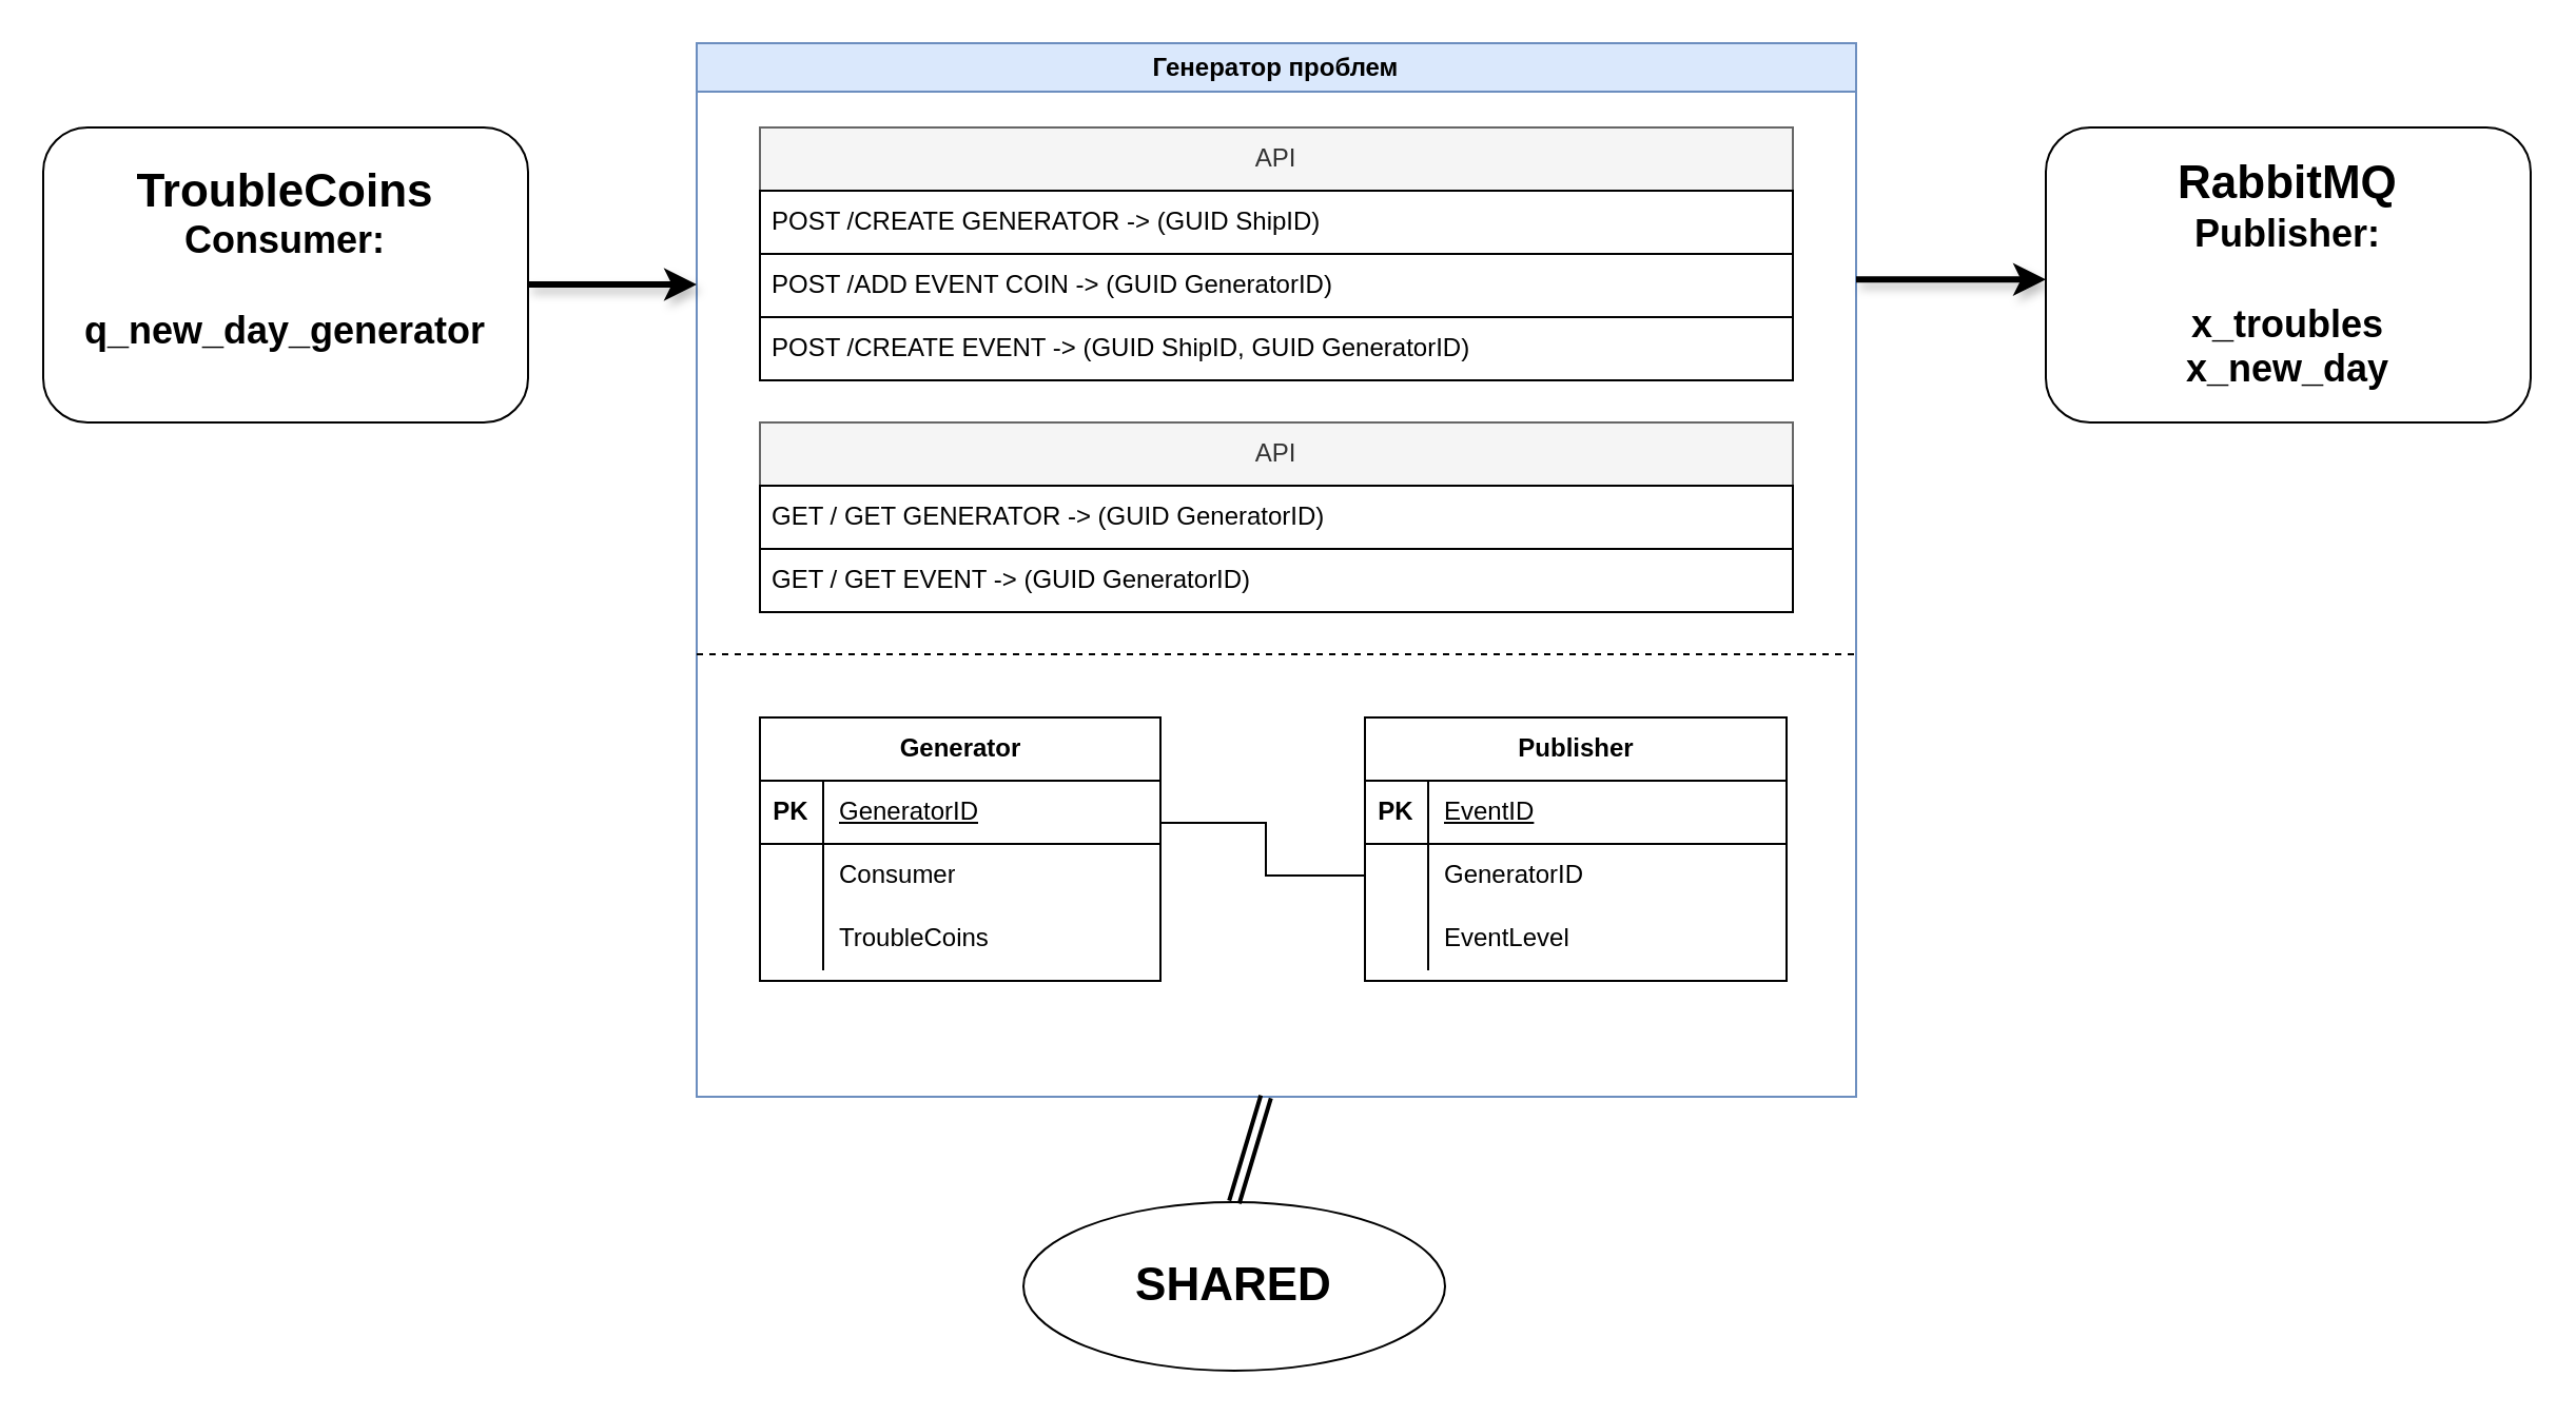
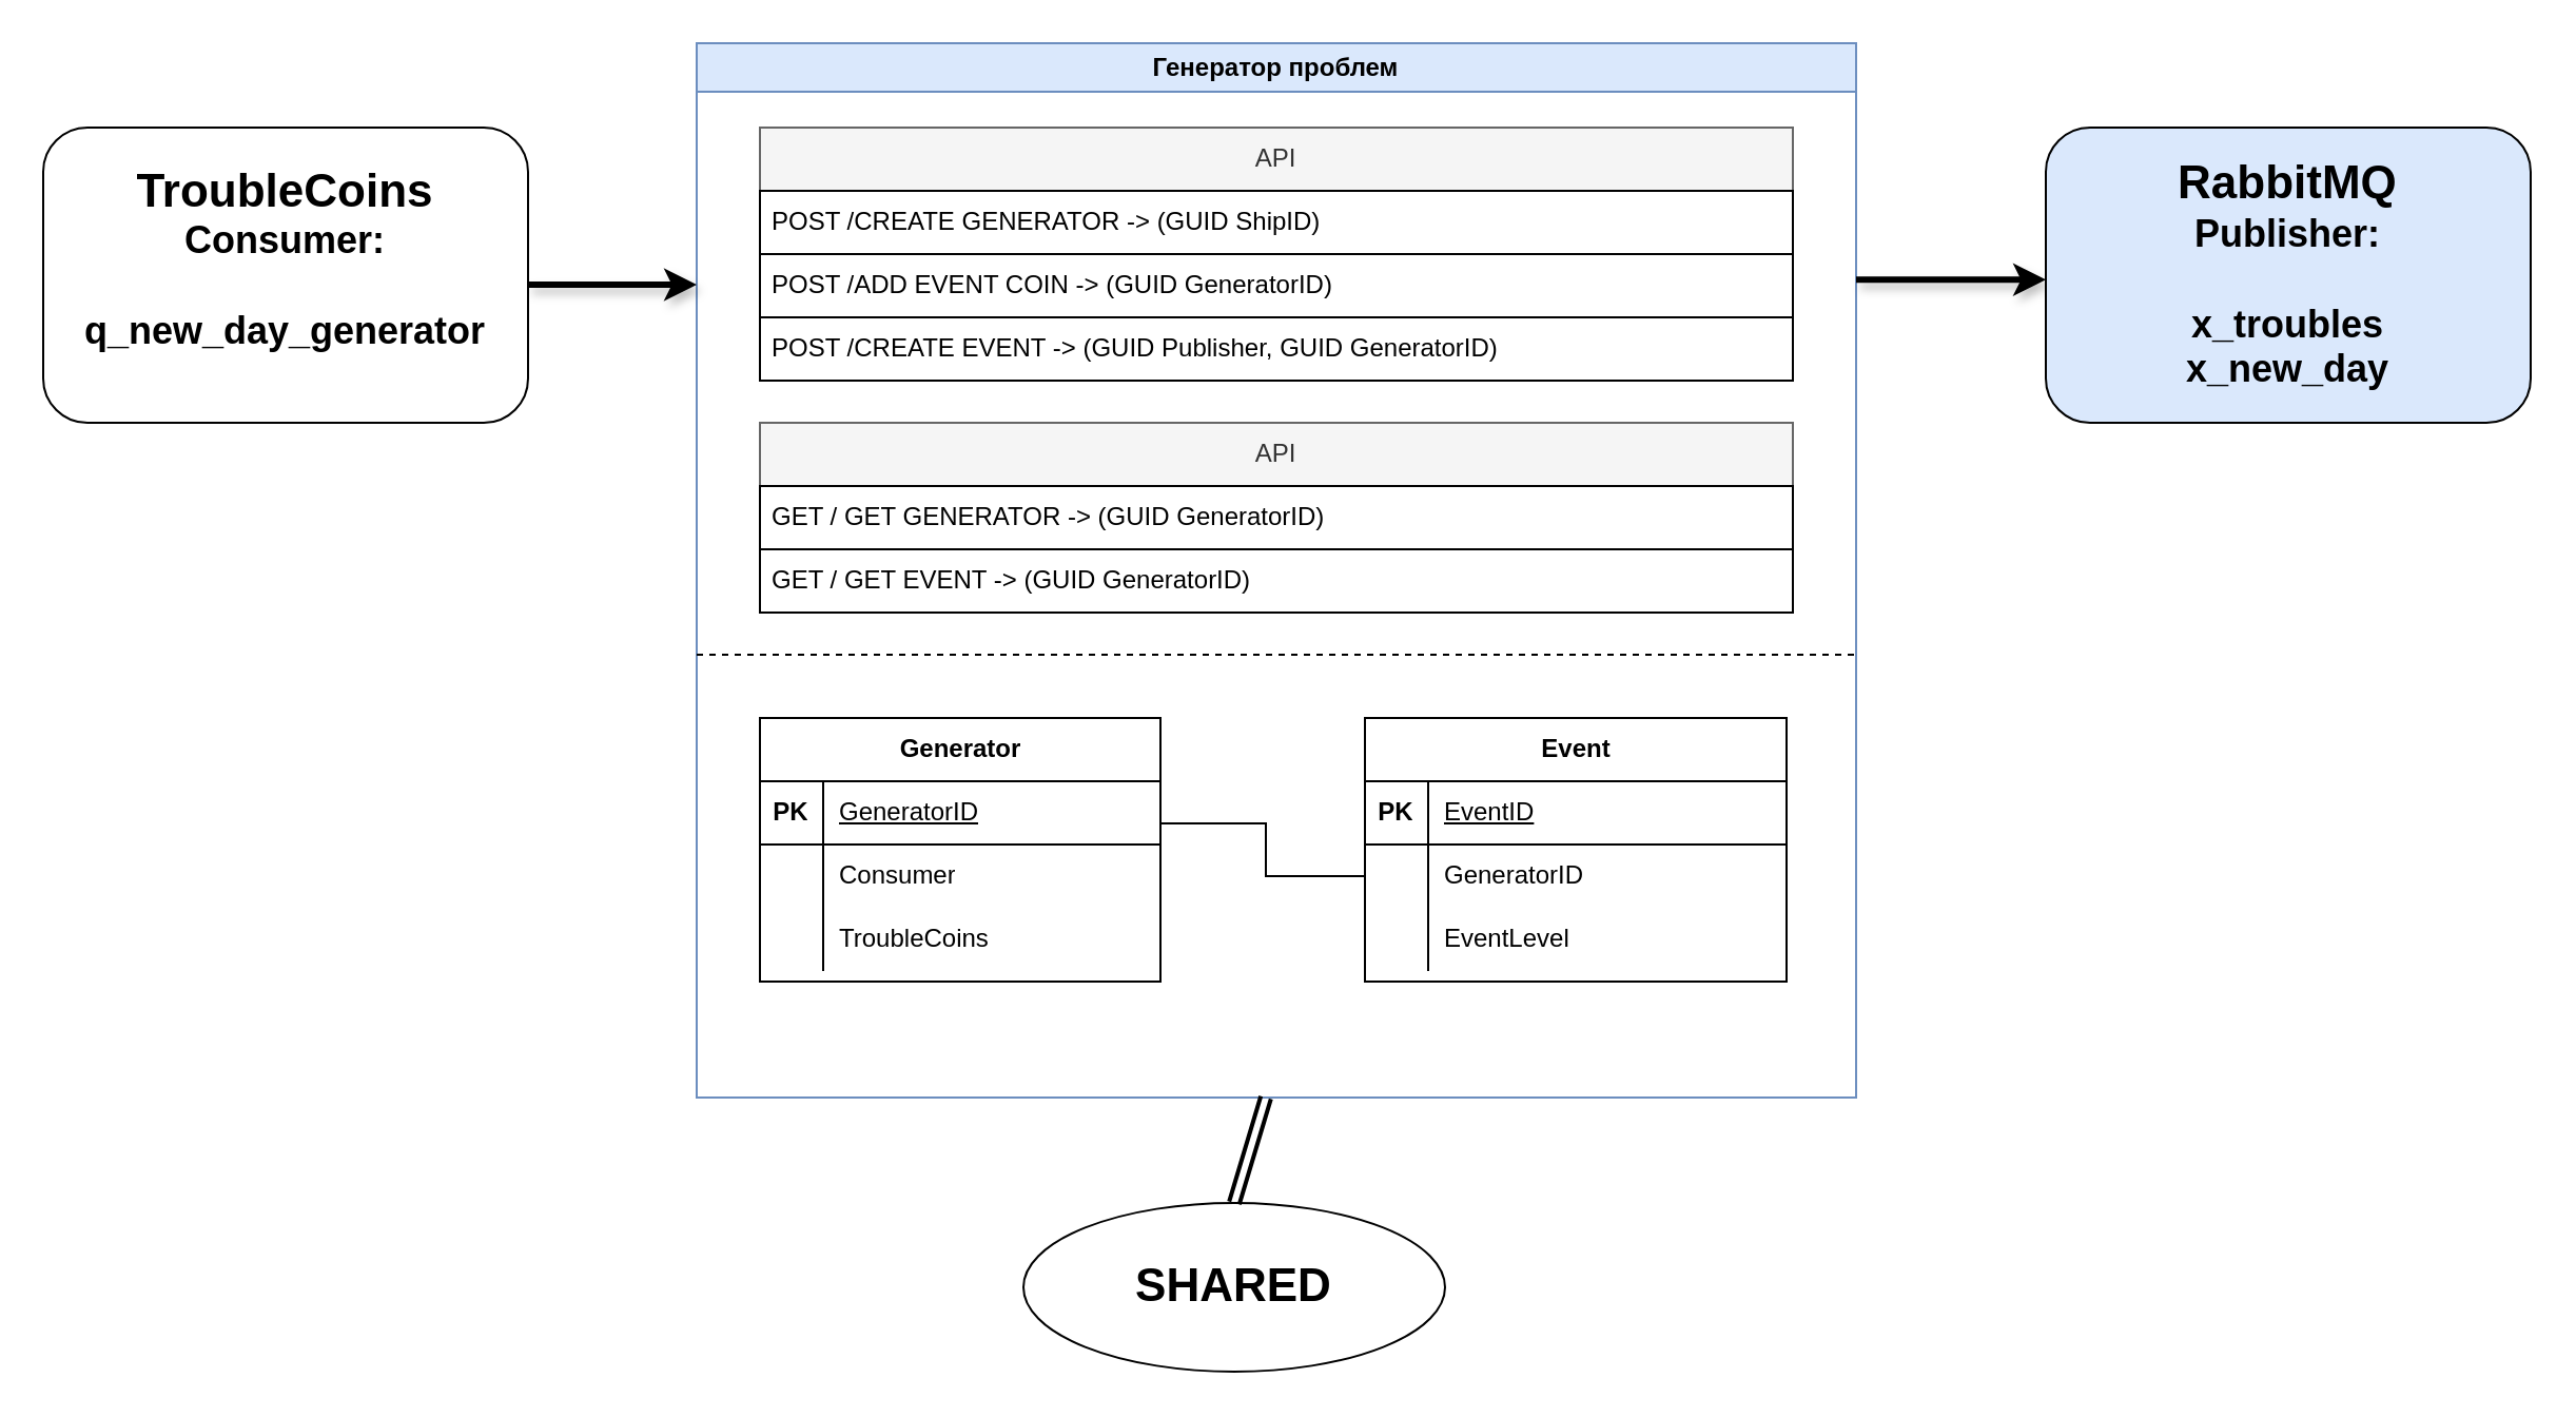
- <mxCell id="40" value="&lt;div&gt;&lt;span style=&quot;font-size: 22px; font-weight: 700;&quot;&gt;RabbitMQ&lt;/span&gt;&lt;/div&gt;&lt;font style=&quot;font-size: 18px;&quot;&gt;&lt;b&gt;Publisher&lt;font style=&quot;font-size: 18px;&quot;&gt;:&lt;/font&gt;&lt;/b&gt;&lt;/font&gt;&lt;div&gt;&lt;span style=&quot;font-size: 18px;&quot;&gt;&lt;b&gt;&lt;br&gt;&lt;/b&gt;&lt;/span&gt;&lt;div style=&quot;&quot;&gt;&lt;div style=&quot;&quot;&gt;&lt;span style=&quot;font-size: 18px;&quot;&gt;&lt;b&gt;x_troubles&lt;/b&gt;&lt;/span&gt;&lt;/div&gt;&lt;div style=&quot;&quot;&gt;&lt;span style=&quot;font-size: 18px;&quot;&gt;&lt;b&gt;x_new_day&lt;/b&gt;&lt;/span&gt;&lt;/div&gt;&lt;/div&gt;&lt;/div&gt;" style="rounded=1;whiteSpace=wrap;html=1;" vertex="1" parent="1"><mxGeometry x="970" y="60" width="230" height="140" as="geometry" /></mxCell>
+ <mxCell id="40" value="&lt;div&gt;&lt;span style=&quot;font-size: 22px; font-weight: 700;&quot;&gt;RabbitMQ&lt;/span&gt;&lt;/div&gt;&lt;font style=&quot;font-size: 18px;&quot;&gt;&lt;b&gt;Publisher&lt;font style=&quot;font-size: 18px;&quot;&gt;:&lt;/font&gt;&lt;/b&gt;&lt;/font&gt;&lt;div&gt;&lt;span style=&quot;font-size: 18px;&quot;&gt;&lt;b&gt;&lt;br&gt;&lt;/b&gt;&lt;/span&gt;&lt;div style=&quot;&quot;&gt;&lt;div style=&quot;&quot;&gt;&lt;span style=&quot;font-size: 18px;&quot;&gt;&lt;b&gt;x_troubles&lt;/b&gt;&lt;/span&gt;&lt;/div&gt;&lt;div style=&quot;&quot;&gt;&lt;span style=&quot;font-size: 18px;&quot;&gt;&lt;b&gt;x_new_day&lt;/b&gt;&lt;/span&gt;&lt;/div&gt;&lt;/div&gt;&lt;/div&gt;" style="rounded=1;whiteSpace=wrap;html=1;fillColor=#dae8fc;" vertex="1" parent="1"><mxGeometry x="970" y="60" width="230" height="140" as="geometry" /></mxCell>
- <mxCell id="8" value="POST /CREATE EVENT -&amp;gt; (GUID ShipID, GUID GeneratorID)" style="text;strokeColor=default;fillColor=none;align=left;verticalAlign=middle;spacingLeft=4;spacingRight=4;overflow=hidden;points=[[0,0.5],[1,0.5]];portConstraint=eastwest;rotatable=0;whiteSpace=wrap;html=1;" parent="5" vertex="1"><mxGeometry y="90" width="490" height="30" as="geometry" /></mxCell>
+ <mxCell id="8" value="POST /CREATE EVENT -&amp;gt; (GUID Publisher, GUID GeneratorID)" style="text;strokeColor=default;fillColor=none;align=left;verticalAlign=middle;spacingLeft=4;spacingRight=4;overflow=hidden;points=[[0,0.5],[1,0.5]];portConstraint=eastwest;rotatable=0;whiteSpace=wrap;html=1;" parent="5" vertex="1"><mxGeometry y="90" width="490" height="30" as="geometry" /></mxCell>
- <mxCell id="23" value="Publisher" style="shape=table;startSize=30;container=1;collapsible=1;childLayout=tableLayout;fixedRows=1;rowLines=0;fontStyle=1;align=center;resizeLast=1;html=1;" parent="4" vertex="1"><mxGeometry x="317" y="320" width="200" height="125" as="geometry" /></mxCell>
+ <mxCell id="23" value="Event" style="shape=table;startSize=30;container=1;collapsible=1;childLayout=tableLayout;fixedRows=1;rowLines=0;fontStyle=1;align=center;resizeLast=1;html=1;" parent="4" vertex="1"><mxGeometry x="317" y="320" width="200" height="125" as="geometry" /></mxCell>
